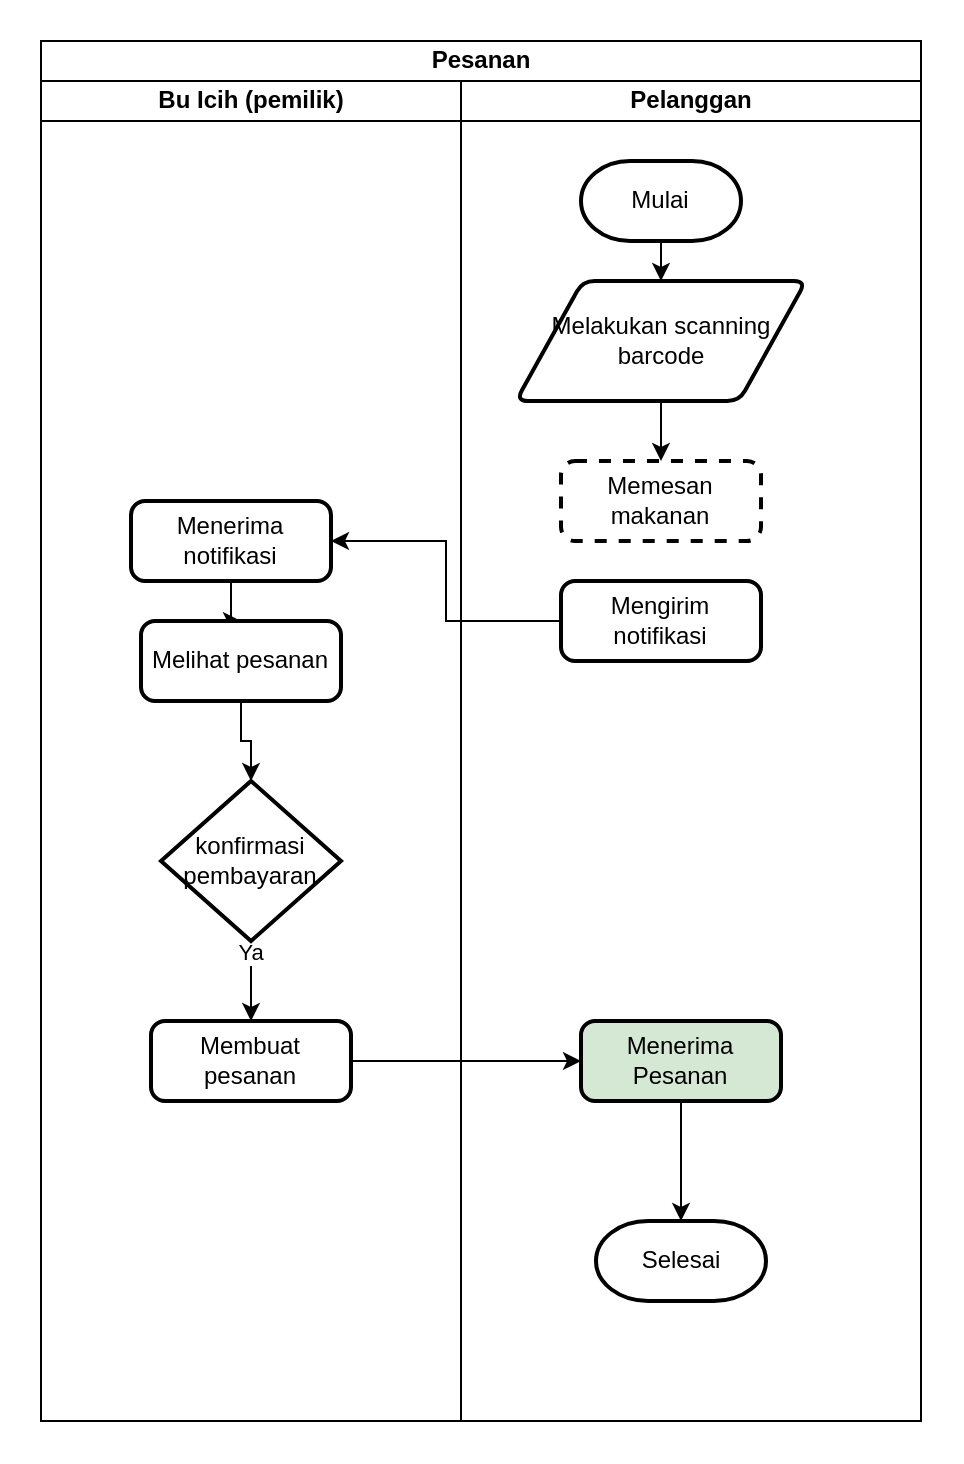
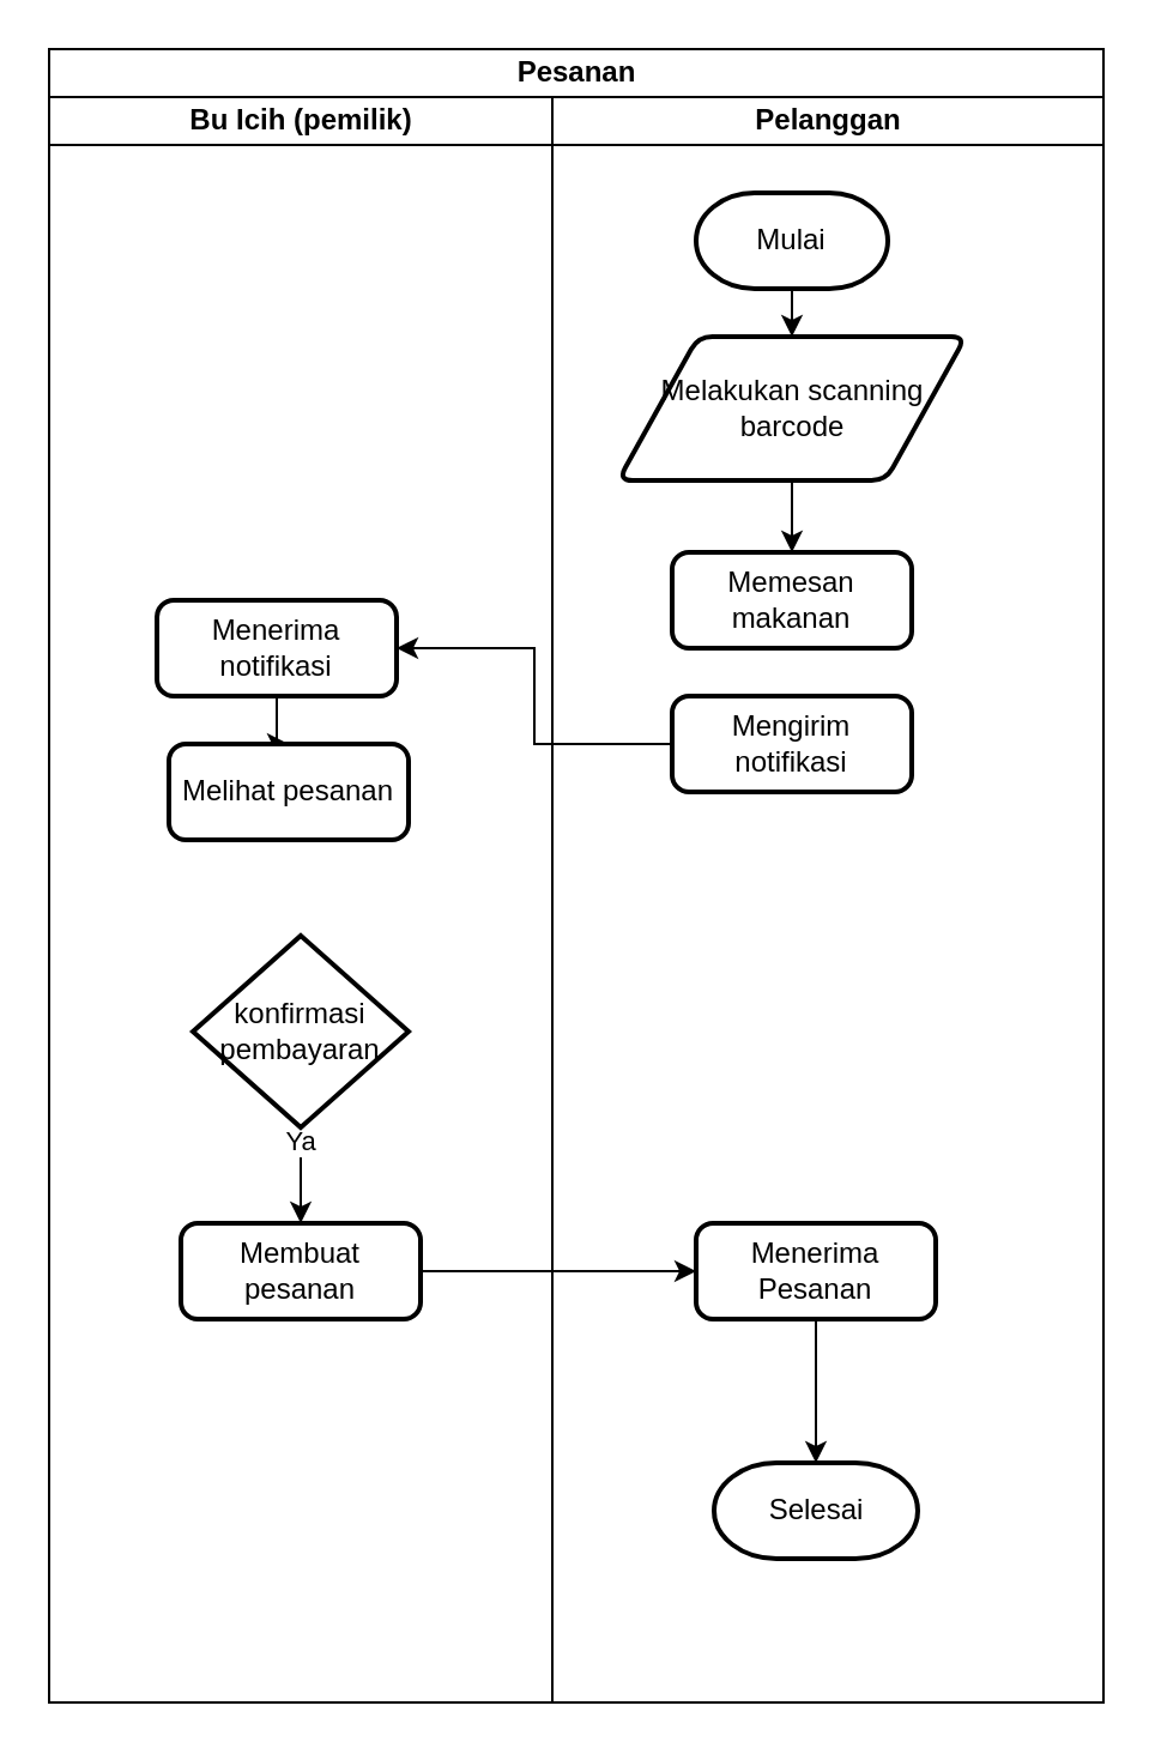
- <mxCell id="15" value="Memesan makanan" style="rounded=1;whiteSpace=wrap;html=1;absoluteArcSize=1;arcSize=14;strokeWidth=2;dashed=1;" vertex="1" parent="12"><mxGeometry x="50.0" y="190" width="100" height="40" as="geometry" /></mxCell>
+ <mxCell id="15" value="Memesan makanan" style="rounded=1;whiteSpace=wrap;html=1;absoluteArcSize=1;arcSize=14;strokeWidth=2;" vertex="1" parent="12"><mxGeometry x="50.0" y="190" width="100" height="40" as="geometry" /></mxCell>
- <mxCell id="6" value="" style="edgeStyle=orthogonalEdgeStyle;rounded=0;orthogonalLoop=1;jettySize=auto;html=1;" edge="1" parent="3" source="7" target="10"><mxGeometry relative="1" as="geometry" /></mxCell>
- <mxCell id="21" value="Menerima Pesanan" style="rounded=1;whiteSpace=wrap;html=1;absoluteArcSize=1;arcSize=14;strokeWidth=2;fillColor=#d5e8d4;" vertex="1" parent="12"><mxGeometry x="60.0" y="470" width="100" height="40" as="geometry" /></mxCell>
+ <mxCell id="21" value="Menerima Pesanan" style="rounded=1;whiteSpace=wrap;html=1;absoluteArcSize=1;arcSize=14;strokeWidth=2;" vertex="1" parent="12"><mxGeometry x="60.0" y="470" width="100" height="40" as="geometry" /></mxCell>
